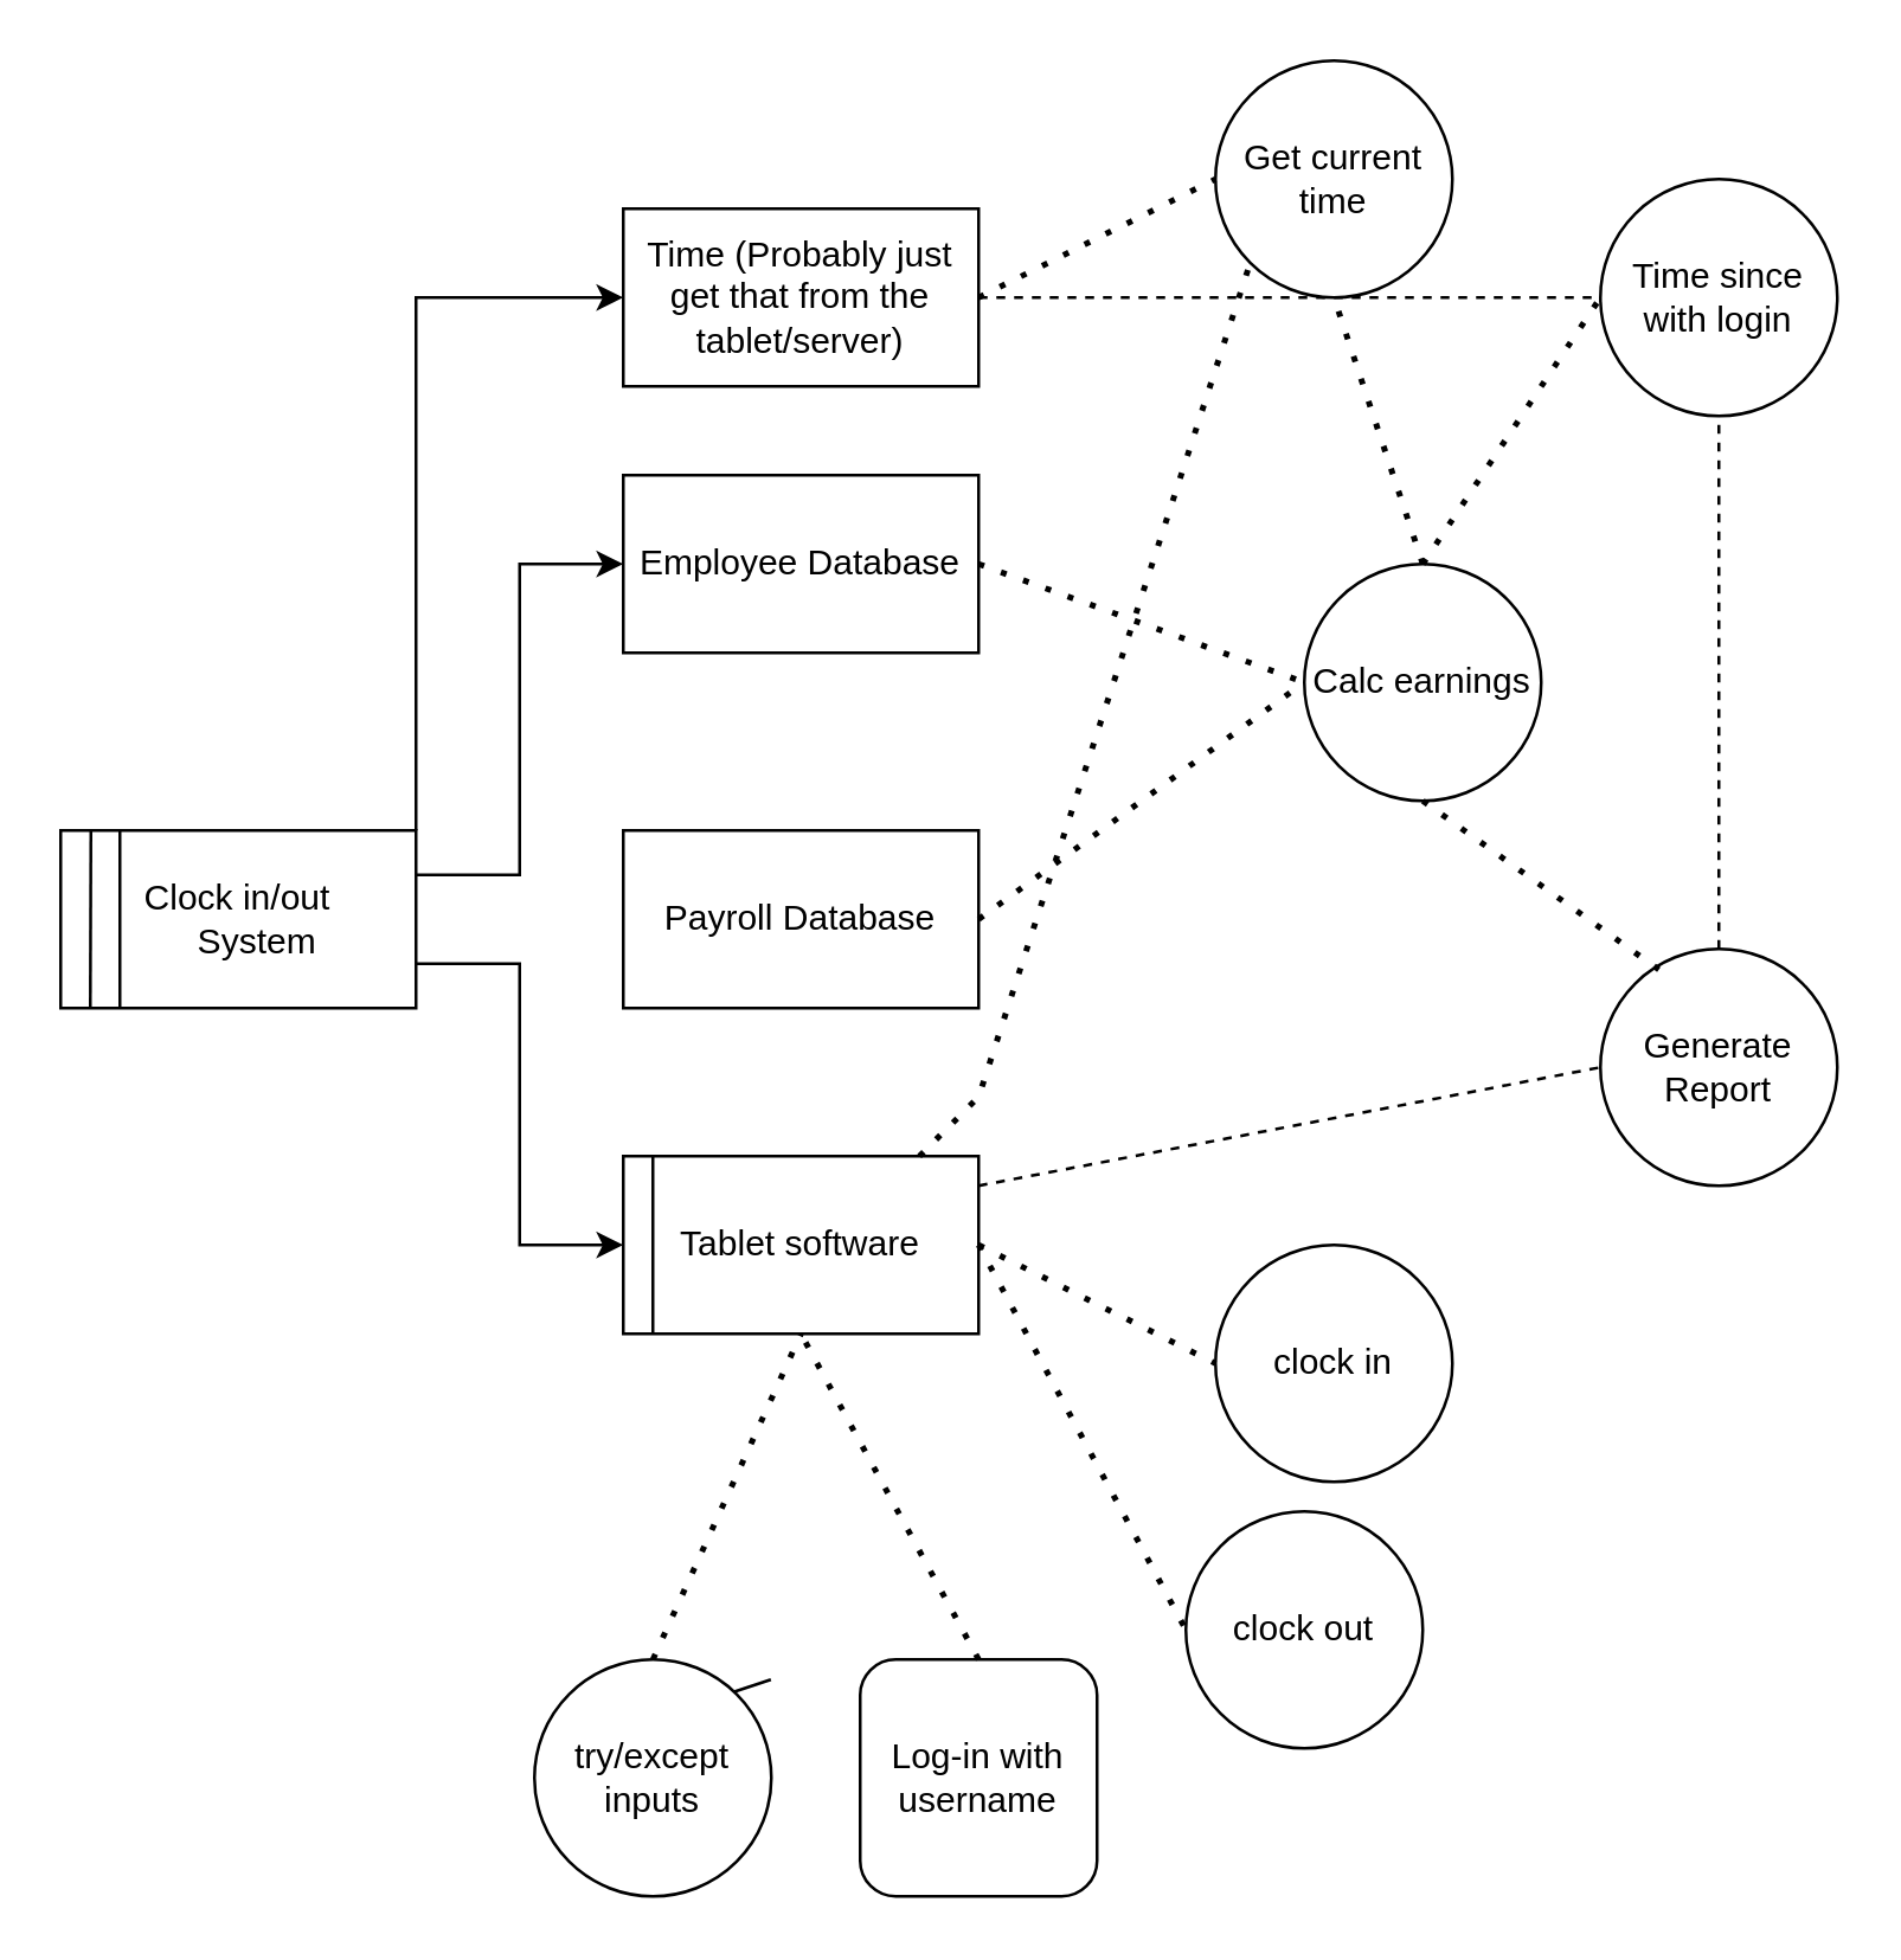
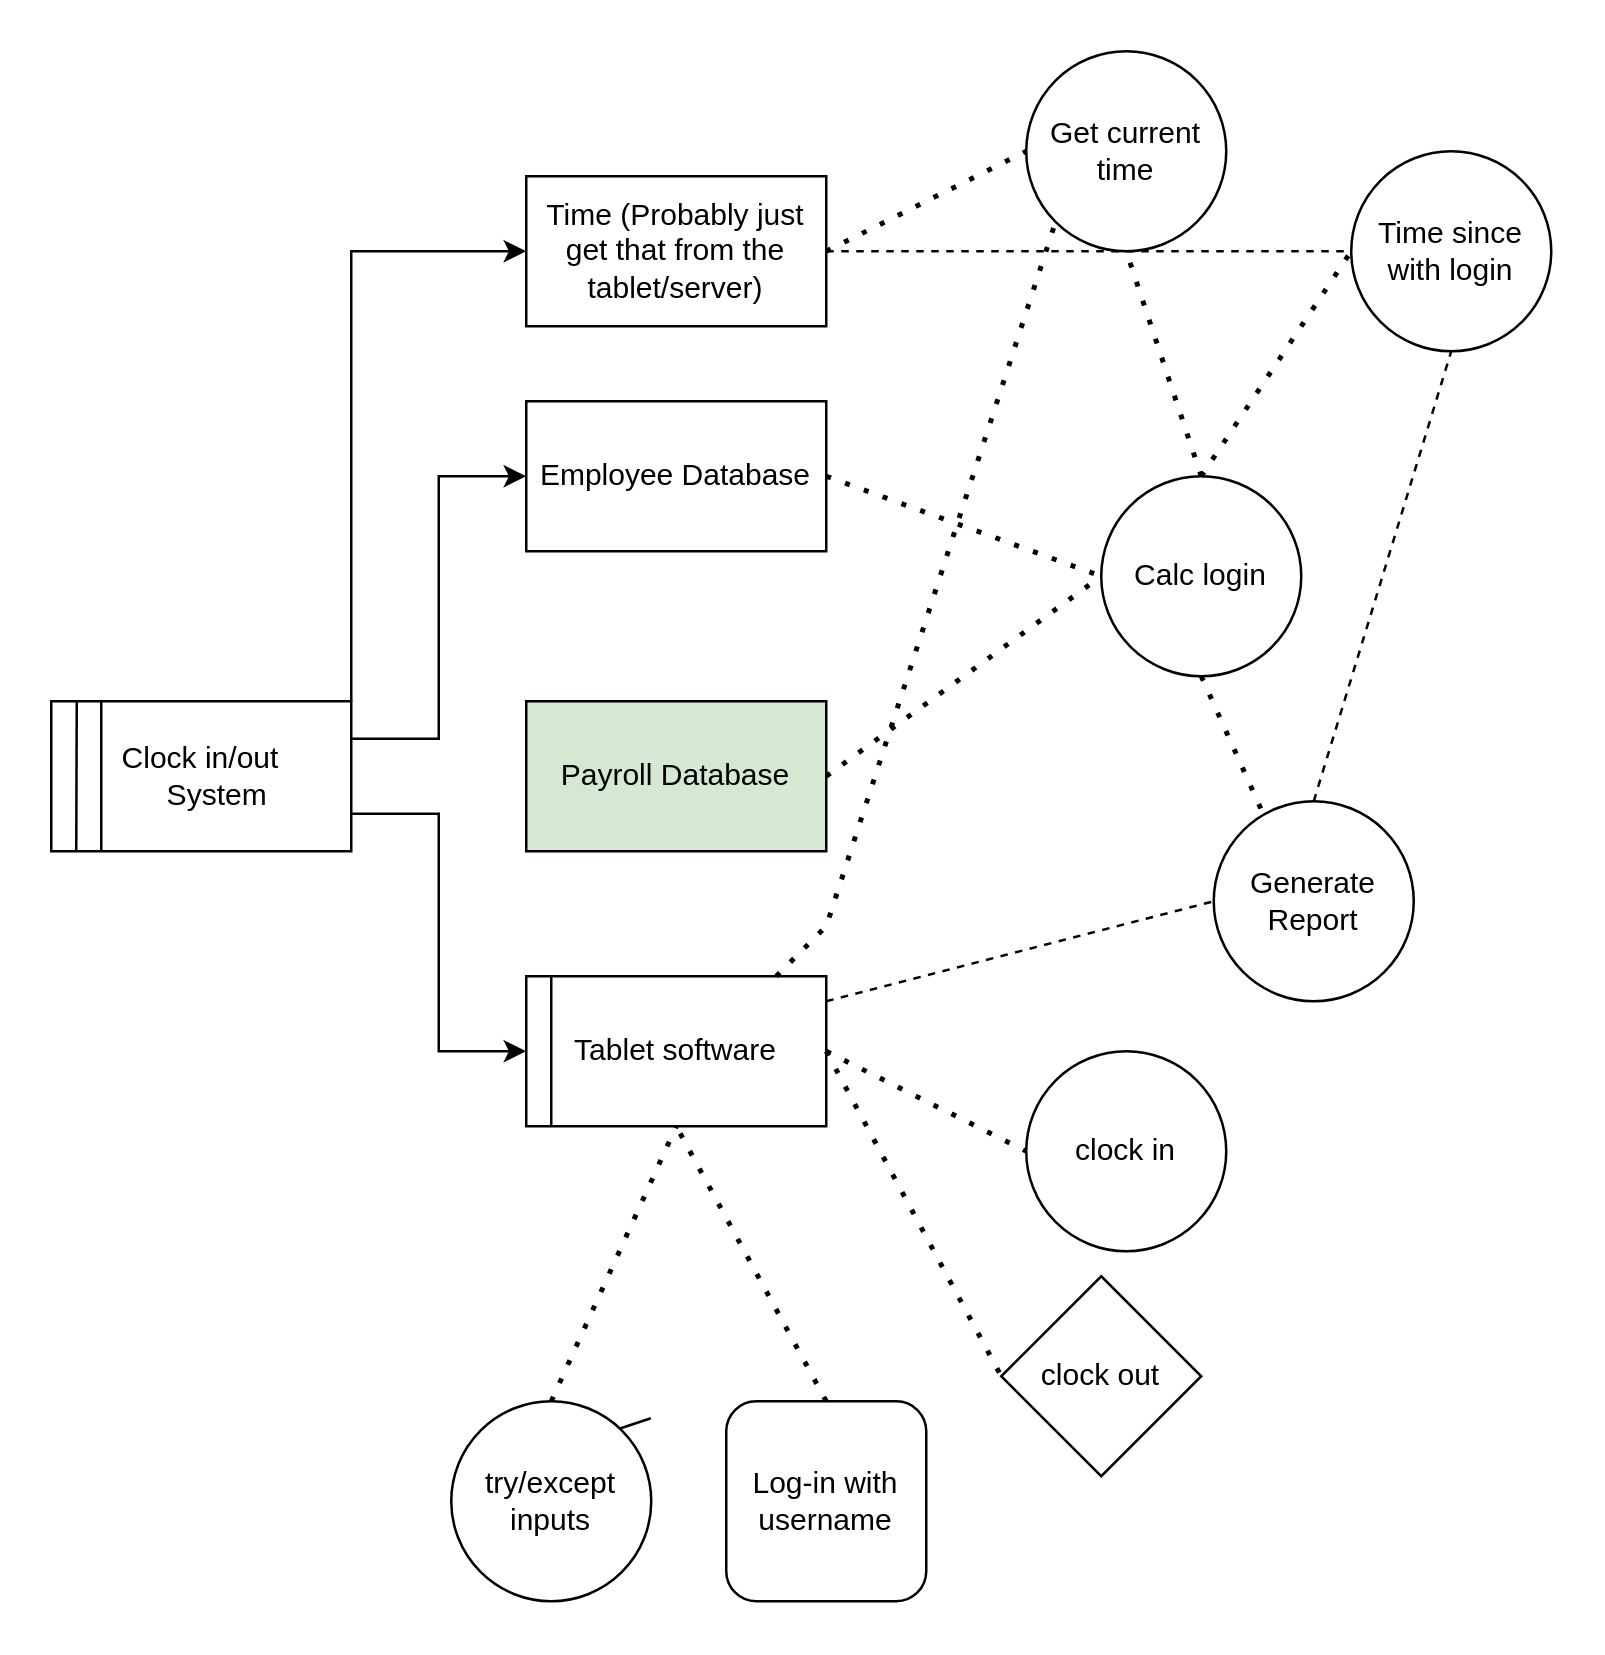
- <mxCell id="29" value="Calc earnings" style="ellipse;whiteSpace=wrap;html=1;aspect=fixed;" vertex="1" parent="1"><mxGeometry x="440" y="190" width="80" height="80" as="geometry" /></mxCell>
+ <mxCell id="29" value="Calc login" style="ellipse;whiteSpace=wrap;html=1;aspect=fixed;" vertex="1" parent="1"><mxGeometry x="440" y="190" width="80" height="80" as="geometry" /></mxCell>
- <mxCell id="9" value="Payroll Database" style="rounded=0;whiteSpace=wrap;html=1;" vertex="1" parent="1"><mxGeometry x="210" y="280" width="120" height="60" as="geometry" /></mxCell>
+ <mxCell id="9" value="Payroll Database" style="rounded=0;whiteSpace=wrap;html=1;fillColor=#d5e8d4;" vertex="1" parent="1"><mxGeometry x="210" y="280" width="120" height="60" as="geometry" /></mxCell>
- <mxCell id="23" value="Generate Report" style="ellipse;whiteSpace=wrap;html=1;aspect=fixed;" vertex="1" parent="1"><mxGeometry x="540" y="320" width="80" height="80" as="geometry" /></mxCell>
+ <mxCell id="23" value="Generate Report" style="ellipse;whiteSpace=wrap;html=1;aspect=fixed;" vertex="1" parent="1"><mxGeometry x="485" y="320" width="80" height="80" as="geometry" /></mxCell>
- <mxCell id="17" value="clock out" style="ellipse;whiteSpace=wrap;html=1;aspect=fixed;" vertex="1" parent="1"><mxGeometry x="400" y="510" width="80" height="80" as="geometry" /></mxCell>
+ <mxCell id="17" value="clock out" style="rhombus;whiteSpace=wrap;html=1;aspect=fixed;" vertex="1" parent="1"><mxGeometry x="400" y="510" width="80" height="80" as="geometry" /></mxCell>
